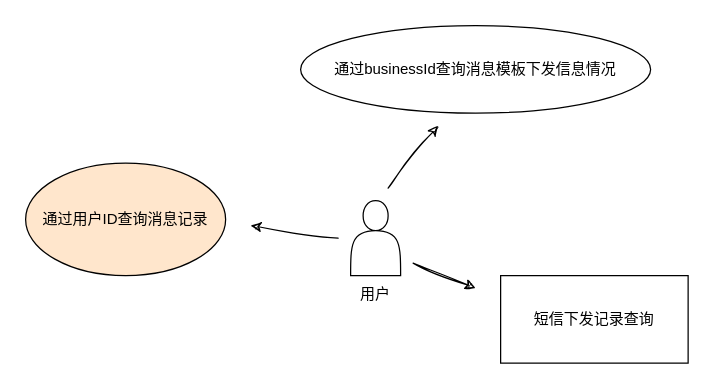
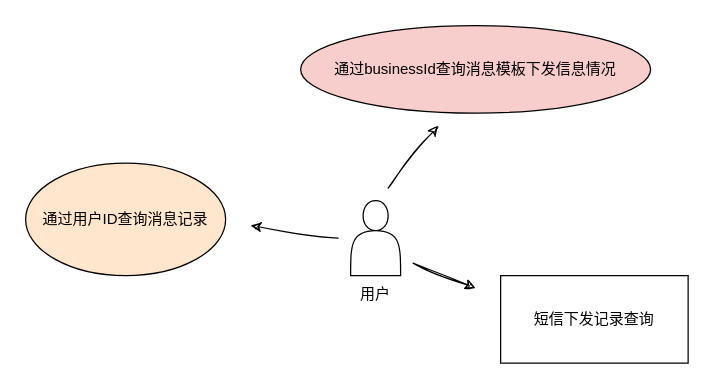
- <mxCell id="6" value="通过businessId查询消息模板下发信息情况" style="ellipse;whiteSpace=wrap;html=1;" vertex="1" parent="1"><mxGeometry x="240" y="20" width="280" height="70" as="geometry" /></mxCell>
+ <mxCell id="6" value="通过businessId查询消息模板下发信息情况" style="ellipse;whiteSpace=wrap;html=1;fillColor=#f8cecc;" vertex="1" parent="1"><mxGeometry x="240" y="20" width="280" height="70" as="geometry" /></mxCell>
